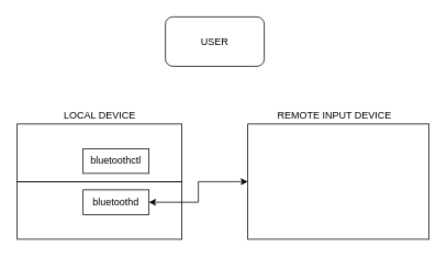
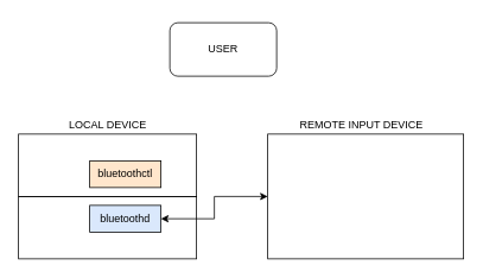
- <mxCell id="10" value="USER" style="rounded=1;whiteSpace=wrap;html=1;fillColor=none;" vertex="1" parent="1"><mxGeometry x="200" y="20" width="120" height="60" as="geometry" /></mxCell>
+ <mxCell id="10" value="USER" style="rounded=1;whiteSpace=wrap;html=1;fillColor=none;" vertex="1" parent="1"><mxGeometry x="190" y="25" width="120" height="60" as="geometry" /></mxCell>
- <mxCell id="4" value="bluetoothctl" style="rounded=0;whiteSpace=wrap;html=1;" parent="1" vertex="1"><mxGeometry x="100" y="180" width="80" height="30" as="geometry" /></mxCell>
+ <mxCell id="4" value="bluetoothctl" style="rounded=0;whiteSpace=wrap;html=1;fillColor=#ffe6cc;" parent="1" vertex="1"><mxGeometry x="100" y="180" width="80" height="30" as="geometry" /></mxCell>
- <mxCell id="5" value="bluetoothd" style="rounded=0;whiteSpace=wrap;html=1;" parent="1" vertex="1"><mxGeometry x="100" y="230" width="80" height="30" as="geometry" /></mxCell>
+ <mxCell id="5" value="bluetoothd" style="rounded=0;whiteSpace=wrap;html=1;fillColor=#dae8fc;" parent="1" vertex="1"><mxGeometry x="100" y="230" width="80" height="30" as="geometry" /></mxCell>
